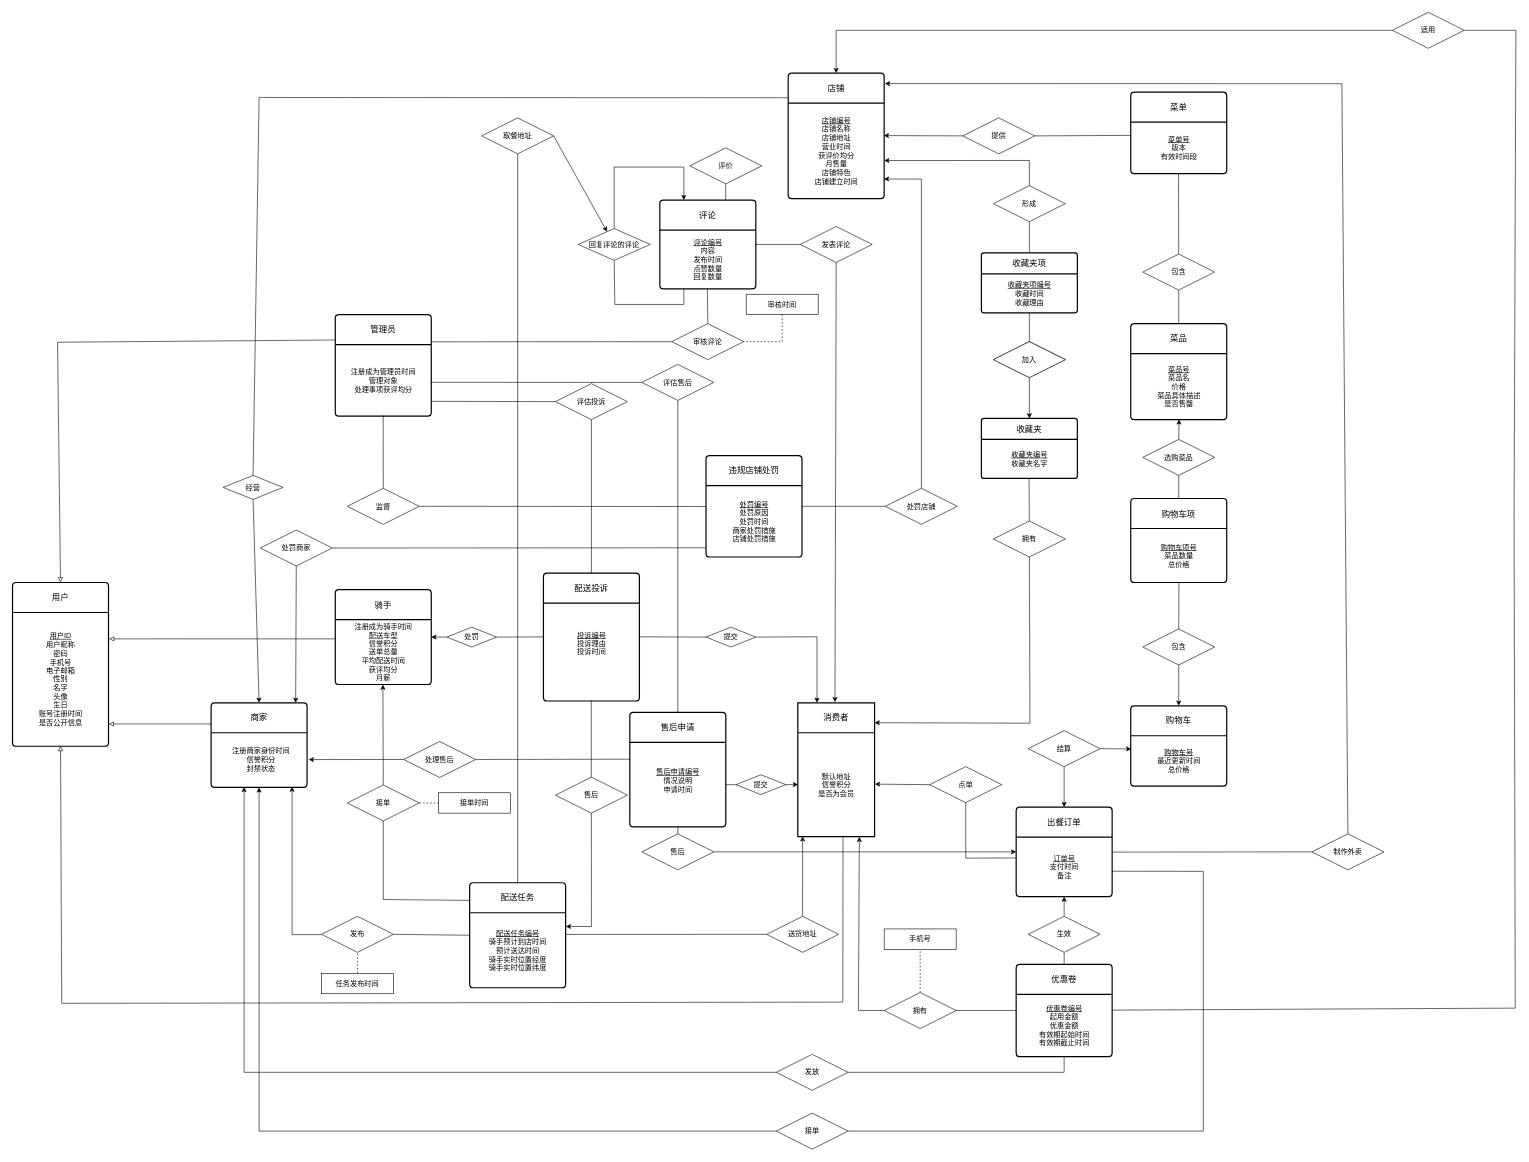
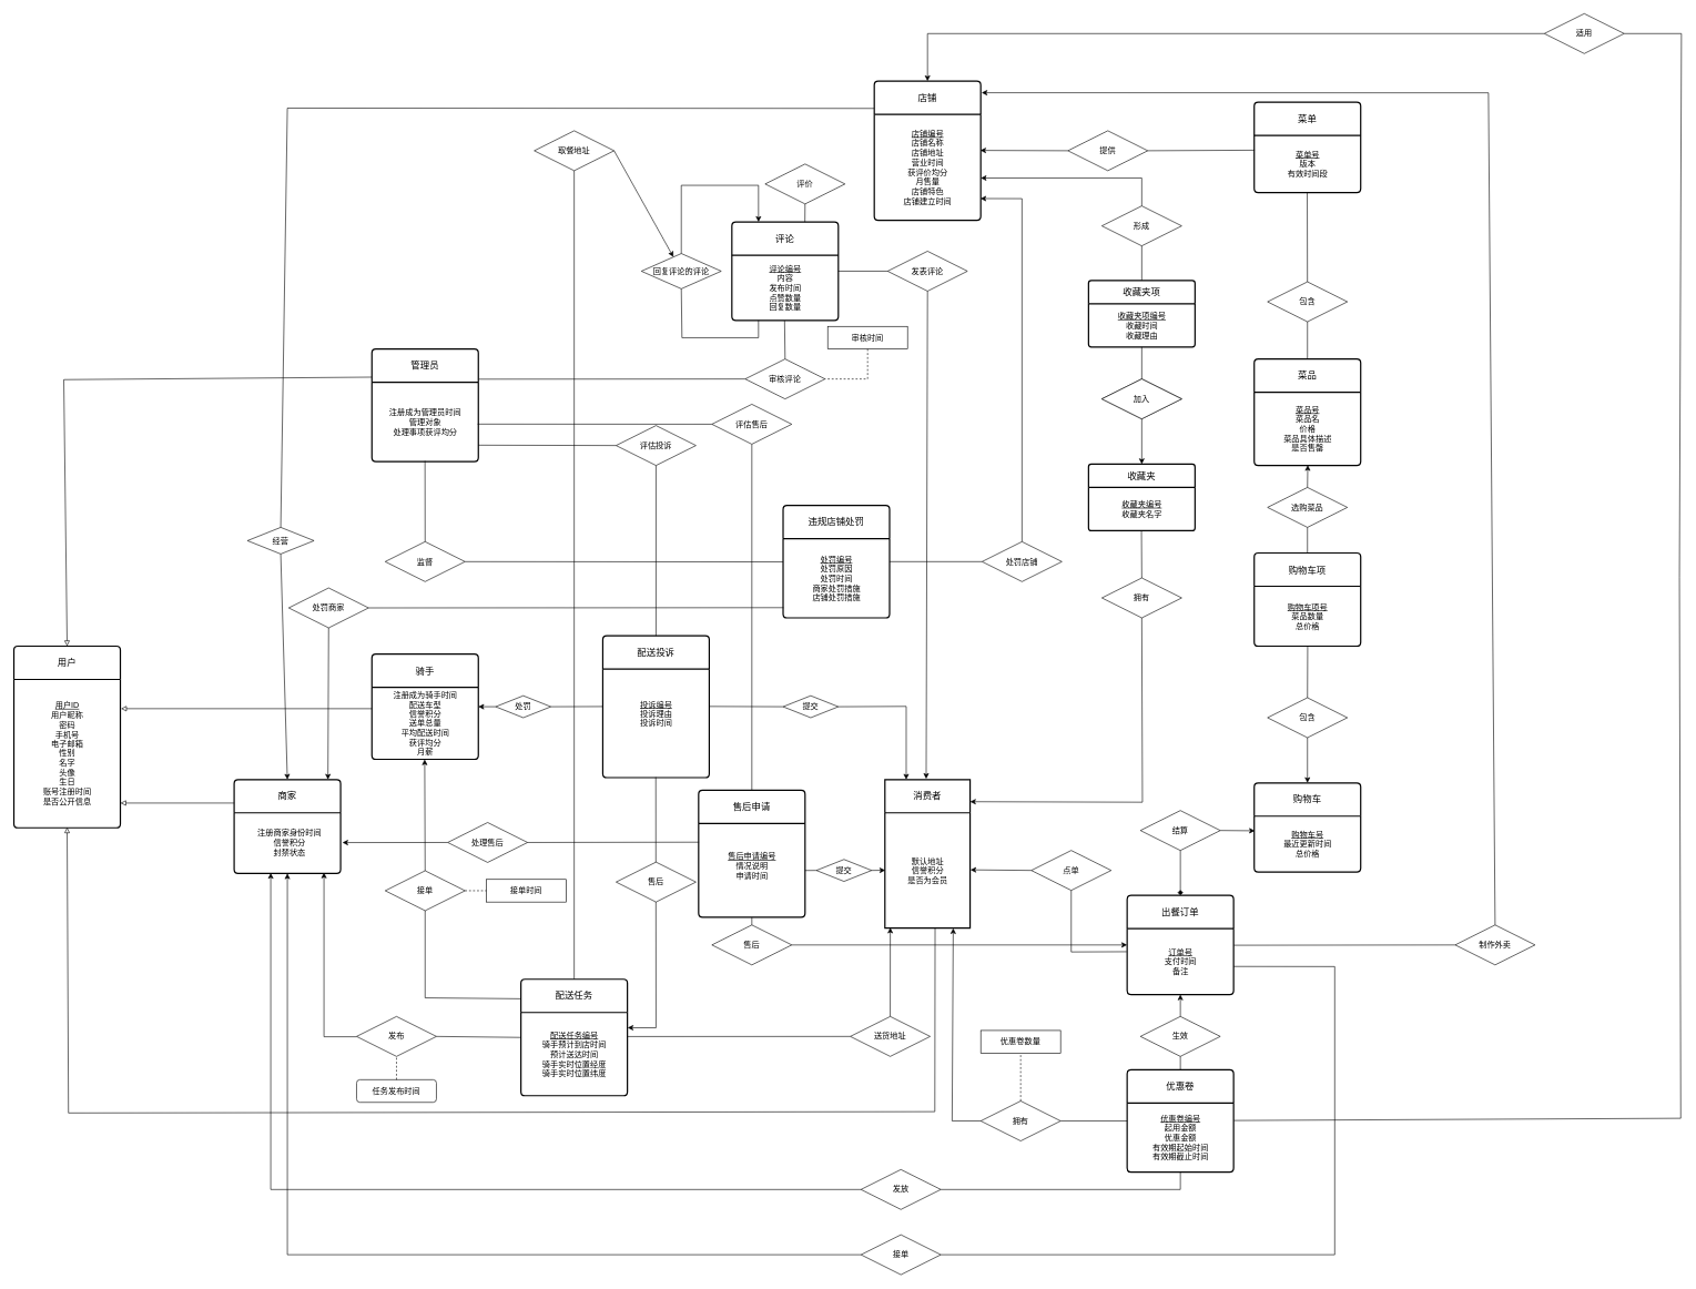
- <mxCell id="93" value="" style="endArrow=classic;html=1;rounded=0;exitX=0.5;exitY=1;exitDx=0;exitDy=0;entryX=0.5;entryY=0;entryDx=0;entryDy=0;" parent="1" source="19" target="17" edge="1"><mxGeometry width="50" height="50" relative="1" as="geometry"><mxPoint x="1808" y="1331" as="sourcePoint" /><mxPoint x="1773" y="1340" as="targetPoint" /></mxGeometry></mxCell>
+ <mxCell id="93" value="" style="endArrow=diamond;html=1;rounded=0;exitX=0.5;exitY=1;exitDx=0;exitDy=0;entryX=0.5;entryY=0;entryDx=0;entryDy=0;" parent="1" source="19" target="17" edge="1"><mxGeometry width="50" height="50" relative="1" as="geometry"><mxPoint x="1808" y="1331" as="sourcePoint" /><mxPoint x="1773" y="1340" as="targetPoint" /></mxGeometry></mxCell>
- <mxCell id="74" value="手机号" style="rounded=0;whiteSpace=wrap;html=1;" parent="1" vertex="1"><mxGeometry x="1473" y="1548" width="120" height="34" as="geometry" /></mxCell>
+ <mxCell id="74" value="优惠卷数量" style="rounded=0;whiteSpace=wrap;html=1;" parent="1" vertex="1"><mxGeometry x="1473" y="1548" width="120" height="34" as="geometry" /></mxCell>
- <mxCell id="76" value="任务发布时间" style="rounded=0;whiteSpace=wrap;html=1;" parent="1" vertex="1"><mxGeometry x="535" y="1622" width="120" height="34" as="geometry" /></mxCell>
+ <mxCell id="76" value="任务发布时间" style="whiteSpace=wrap;html=1;rounded=1;" parent="1" vertex="1"><mxGeometry x="535" y="1622" width="120" height="34" as="geometry" /></mxCell>
